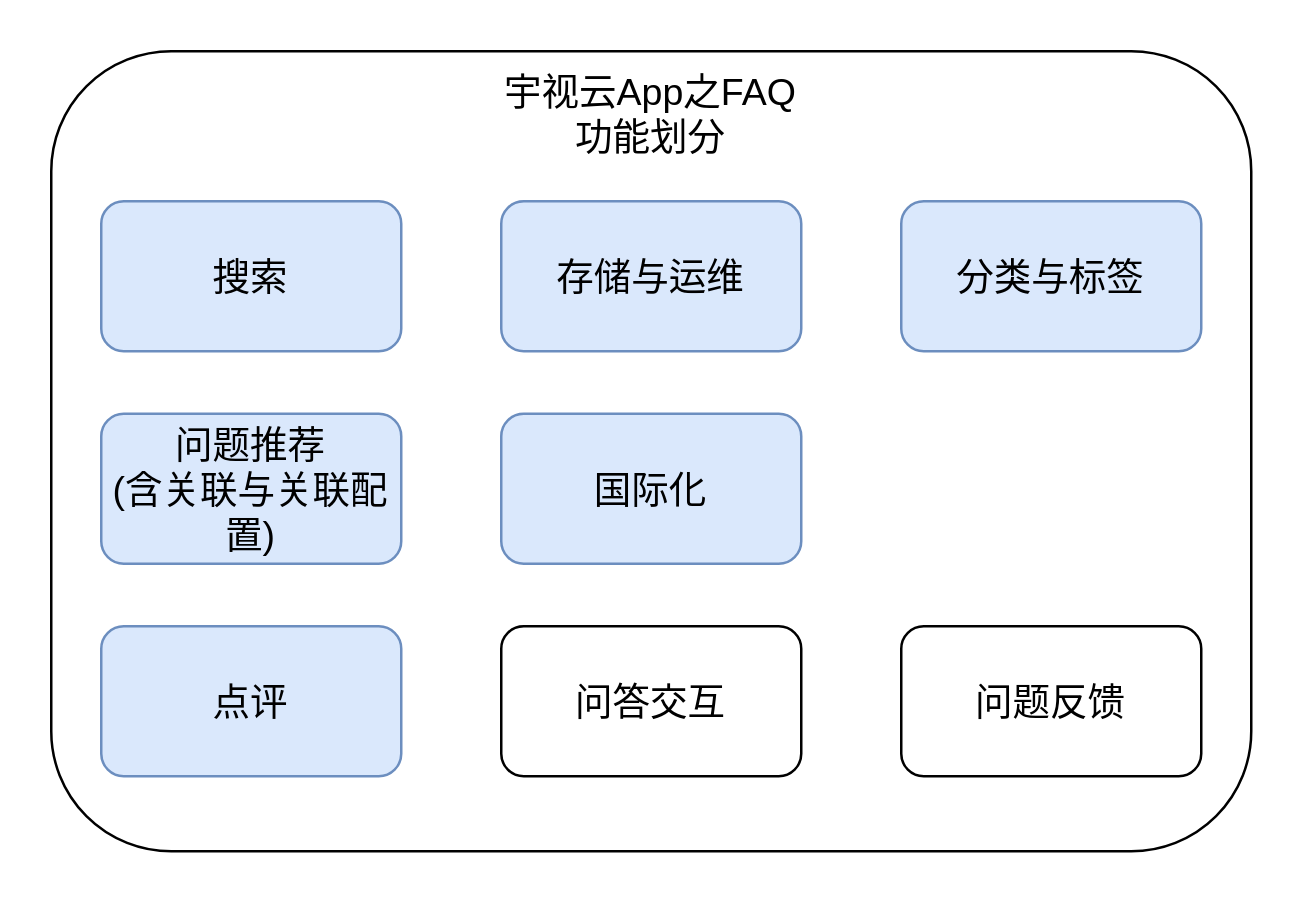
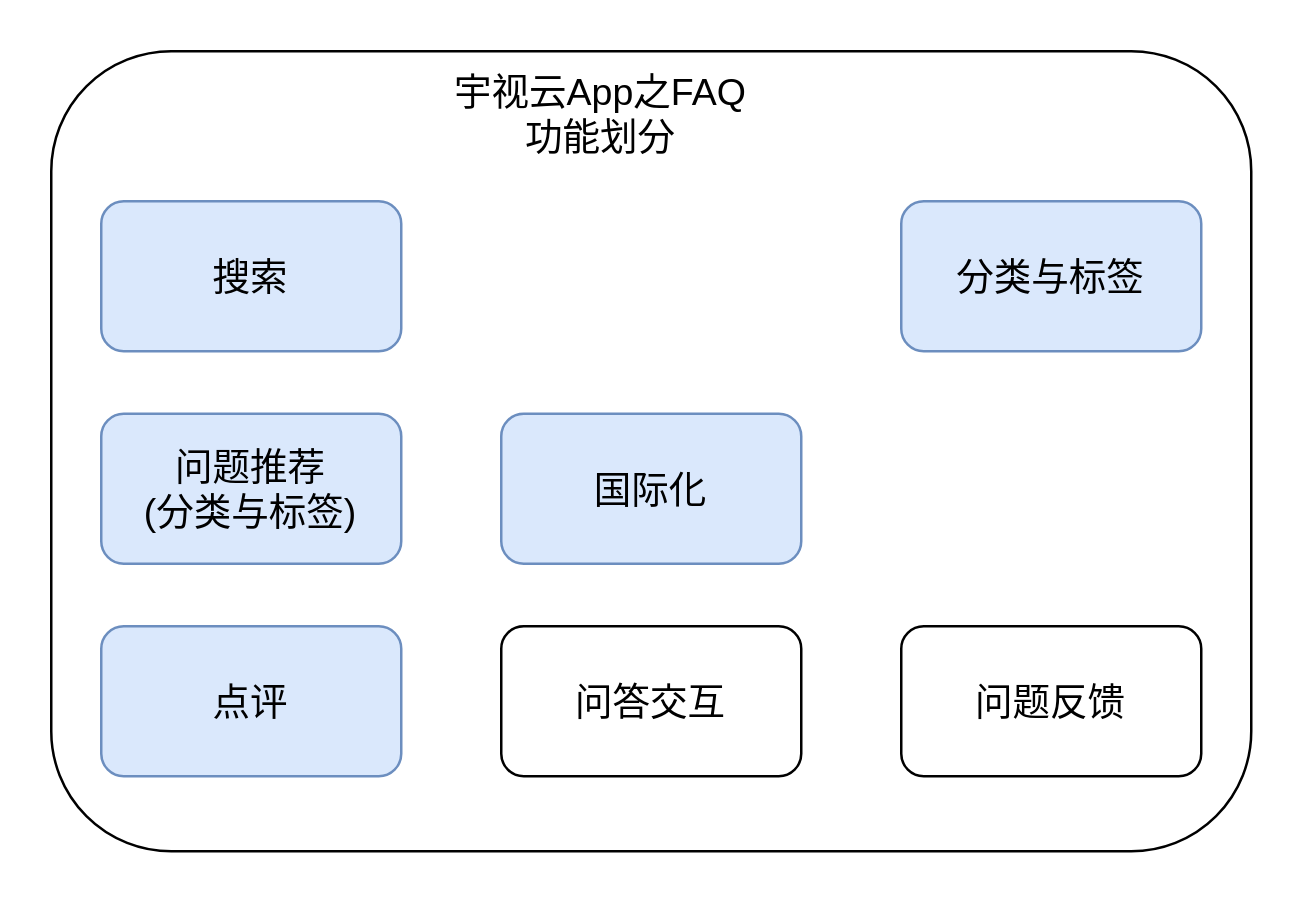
- <mxCell id="10" value="宇视云App之FAQ功能划分" style="text;html=1;align=center;verticalAlign=middle;whiteSpace=wrap;rounded=0;fontSize=15;" parent="1" vertex="1"><mxGeometry x="200" y="30" width="120" height="30" as="geometry" /></mxCell>
+ <mxCell id="10" value="宇视云App之FAQ功能划分" style="text;html=1;align=center;verticalAlign=middle;whiteSpace=wrap;rounded=0;fontSize=15;" parent="1" vertex="1"><mxGeometry x="180" y="30" width="120" height="30" as="geometry" /></mxCell>
- <mxCell id="4" value="存储与运维" style="rounded=1;whiteSpace=wrap;html=1;fontSize=15;fillColor=#dae8fc;strokeColor=#6c8ebf;" parent="1" vertex="1"><mxGeometry x="200" y="80" width="120" height="60" as="geometry" /></mxCell>
- <mxCell id="6" value="问题推荐&lt;div&gt;(含关联与关联配置)&lt;/div&gt;" style="rounded=1;whiteSpace=wrap;html=1;fontSize=15;fillColor=#dae8fc;strokeColor=#6c8ebf;" parent="1" vertex="1"><mxGeometry x="40" y="165" width="120" height="60" as="geometry" /></mxCell>
+ <mxCell id="6" value="问题推荐&lt;div&gt;(分类与标签)&lt;/div&gt;" style="rounded=1;whiteSpace=wrap;html=1;fontSize=15;fillColor=#dae8fc;strokeColor=#6c8ebf;" parent="1" vertex="1"><mxGeometry x="40" y="165" width="120" height="60" as="geometry" /></mxCell>
